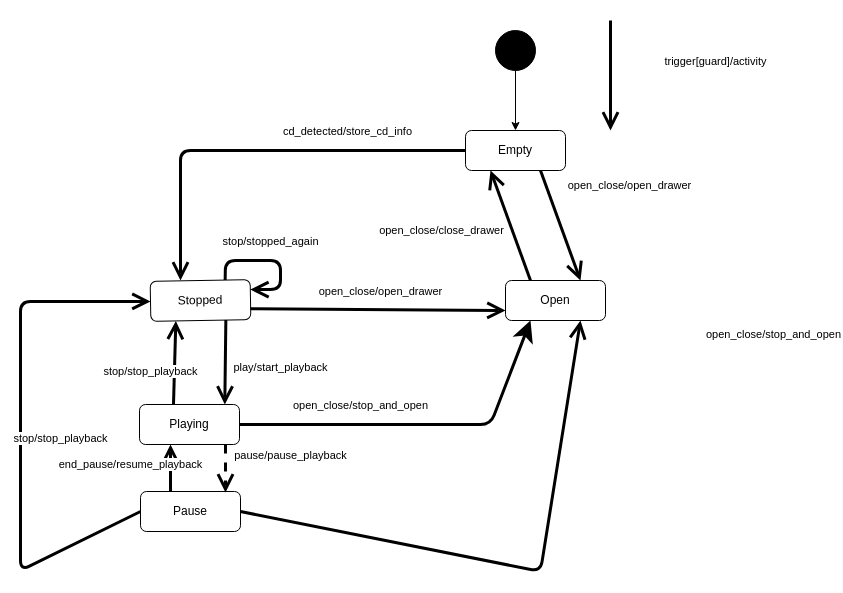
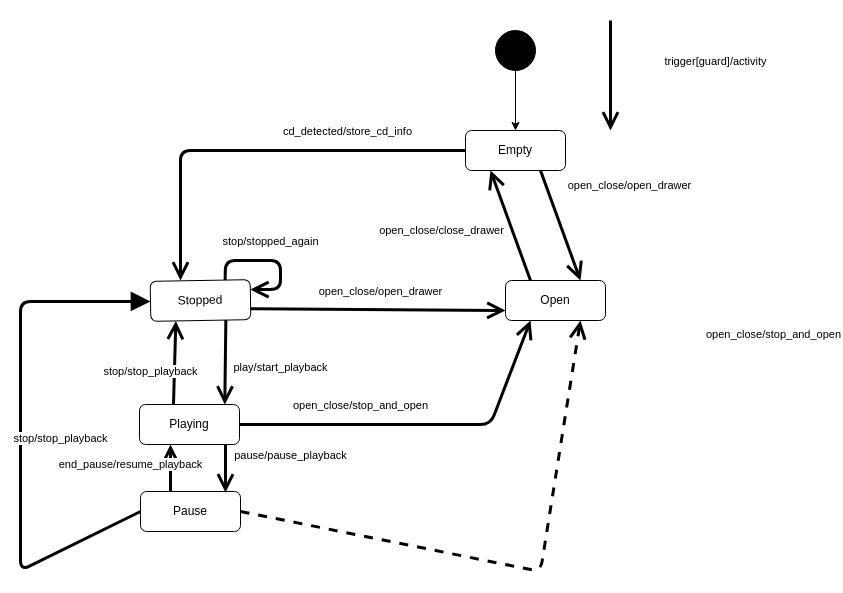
- <mxCell id="21" value="stop/stop_playback" style="edgeStyle=none;html=1;endArrow=open;endSize=12;strokeWidth=3;verticalAlign=bottom;exitX=0;exitY=0.5;exitDx=0;exitDy=0;entryX=0;entryY=0.5;entryDx=0;entryDy=0;" edge="1" parent="1" source="5" target="6"><mxGeometry x="-0.037" y="-40" width="160" relative="1" as="geometry"><mxPoint x="620" y="500" as="sourcePoint" /><mxPoint x="620" y="610" as="targetPoint" /><mxPoint as="offset" /><Array as="points"><mxPoint x="20" y="570" /><mxPoint x="20" y="301" /></Array></mxGeometry></mxCell>
+ <mxCell id="21" value="stop/stop_playback" style="edgeStyle=none;html=1;endArrow=block;endSize=12;strokeWidth=3;verticalAlign=bottom;exitX=0;exitY=0.5;exitDx=0;exitDy=0;entryX=0;entryY=0.5;entryDx=0;entryDy=0;" edge="1" parent="1" source="5" target="6"><mxGeometry x="-0.037" y="-40" width="160" relative="1" as="geometry"><mxPoint x="620" y="500" as="sourcePoint" /><mxPoint x="620" y="610" as="targetPoint" /><mxPoint as="offset" /><Array as="points"><mxPoint x="20" y="570" /><mxPoint x="20" y="301" /></Array></mxGeometry></mxCell>
- <mxCell id="18" value="open_close/stop_and_open" style="edgeStyle=none;html=1;endArrow=classic;endSize=12;strokeWidth=3;verticalAlign=bottom;exitX=1;exitY=0.5;exitDx=0;exitDy=0;entryX=0.25;entryY=1;entryDx=0;entryDy=0;" edge="1" parent="1" source="2" target="4"><mxGeometry x="-0.333" y="10" width="160" relative="1" as="geometry"><mxPoint x="620" y="320" as="sourcePoint" /><mxPoint x="620" y="430" as="targetPoint" /><mxPoint as="offset" /><Array as="points"><mxPoint x="490" y="424" /></Array></mxGeometry></mxCell>
+ <mxCell id="18" value="open_close/stop_and_open" style="edgeStyle=none;html=1;endArrow=open;endSize=12;strokeWidth=3;verticalAlign=bottom;exitX=1;exitY=0.5;exitDx=0;exitDy=0;entryX=0.25;entryY=1;entryDx=0;entryDy=0;" edge="1" parent="1" source="2" target="4"><mxGeometry x="-0.333" y="10" width="160" relative="1" as="geometry"><mxPoint x="620" y="320" as="sourcePoint" /><mxPoint x="620" y="430" as="targetPoint" /><mxPoint as="offset" /><Array as="points"><mxPoint x="490" y="424" /></Array></mxGeometry></mxCell>
- <mxCell id="17" value="pause/pause_playback" style="edgeStyle=none;html=1;endArrow=open;endSize=12;strokeWidth=3;verticalAlign=bottom;exitX=0.86;exitY=1;exitDx=0;exitDy=0;exitPerimeter=0;entryX=0.85;entryY=0.025;entryDx=0;entryDy=0;entryPerimeter=0;dashed=1;" edge="1" parent="1" source="2" target="5"><mxGeometry x="-0.148" y="65" width="160" relative="1" as="geometry"><mxPoint x="265" y="445" as="sourcePoint" /><mxPoint x="264" y="548" as="targetPoint" /><mxPoint as="offset" /></mxGeometry></mxCell>
+ <mxCell id="17" value="pause/pause_playback" style="edgeStyle=none;html=1;endArrow=open;endSize=12;strokeWidth=3;verticalAlign=bottom;exitX=0.86;exitY=1;exitDx=0;exitDy=0;exitPerimeter=0;entryX=0.85;entryY=0.025;entryDx=0;entryDy=0;entryPerimeter=0;" edge="1" parent="1" source="2" target="5"><mxGeometry x="-0.148" y="65" width="160" relative="1" as="geometry"><mxPoint x="265" y="445" as="sourcePoint" /><mxPoint x="264" y="548" as="targetPoint" /><mxPoint as="offset" /></mxGeometry></mxCell>
- <mxCell id="19" value="open_close/stop_and_open" style="edgeStyle=none;html=1;endArrow=open;endSize=12;strokeWidth=3;verticalAlign=bottom;exitX=1;exitY=0.5;exitDx=0;exitDy=0;entryX=0.75;entryY=1;entryDx=0;entryDy=0;" edge="1" parent="1" source="5" target="4"><mxGeometry x="0.089" y="129" width="160" relative="1" as="geometry"><mxPoint x="620" y="390" as="sourcePoint" /><mxPoint x="620" y="500" as="targetPoint" /><mxPoint x="209" y="-101" as="offset" /><Array as="points"><mxPoint x="540" y="571" /></Array></mxGeometry></mxCell>
+ <mxCell id="19" value="open_close/stop_and_open" style="edgeStyle=none;html=1;endArrow=open;endSize=12;strokeWidth=3;verticalAlign=bottom;exitX=1;exitY=0.5;exitDx=0;exitDy=0;entryX=0.75;entryY=1;entryDx=0;entryDy=0;dashed=1;" edge="1" parent="1" source="5" target="4"><mxGeometry x="0.089" y="129" width="160" relative="1" as="geometry"><mxPoint x="620" y="390" as="sourcePoint" /><mxPoint x="620" y="500" as="targetPoint" /><mxPoint x="209" y="-101" as="offset" /><Array as="points"><mxPoint x="540" y="571" /></Array></mxGeometry></mxCell>
